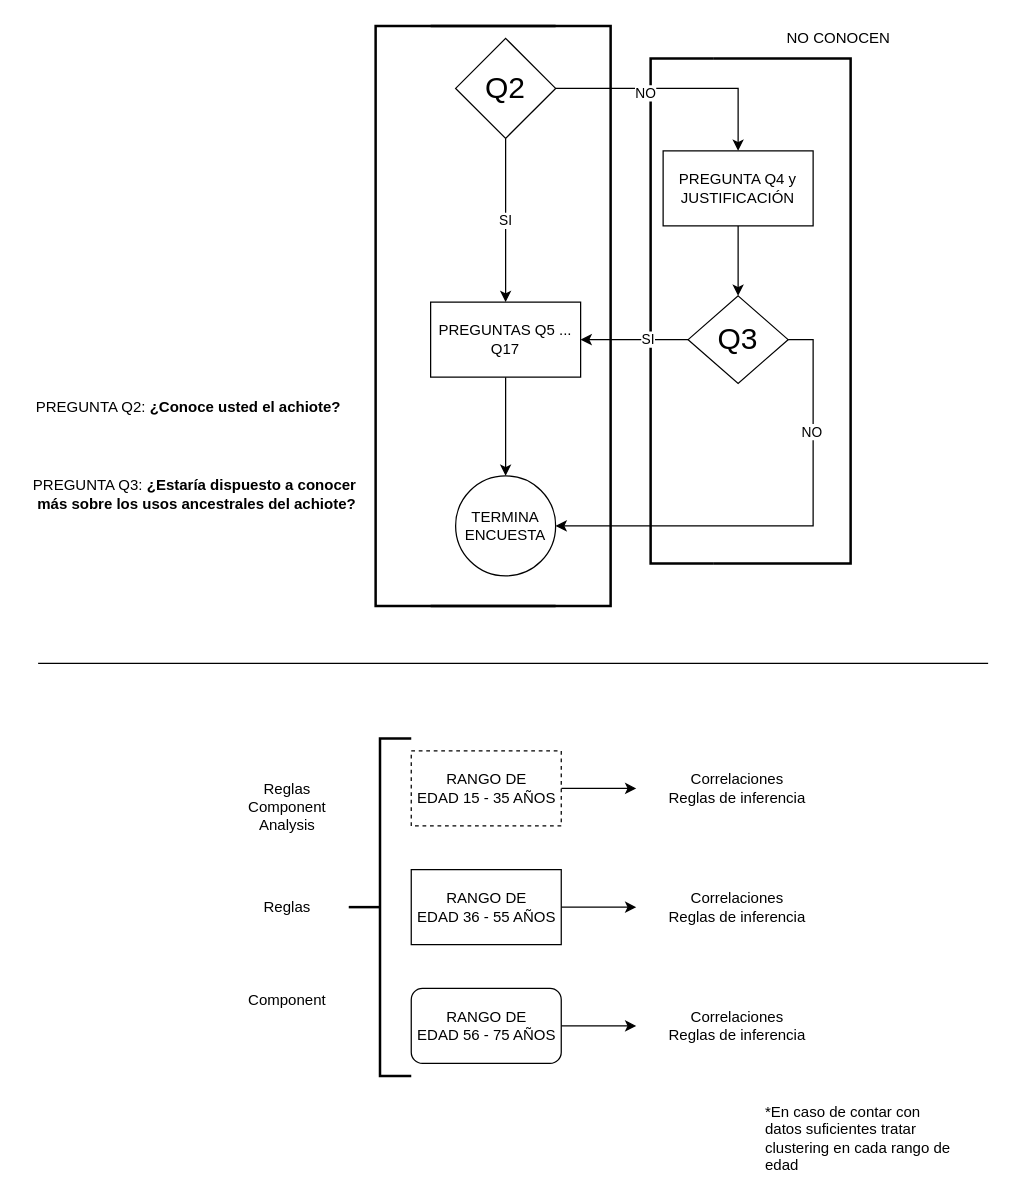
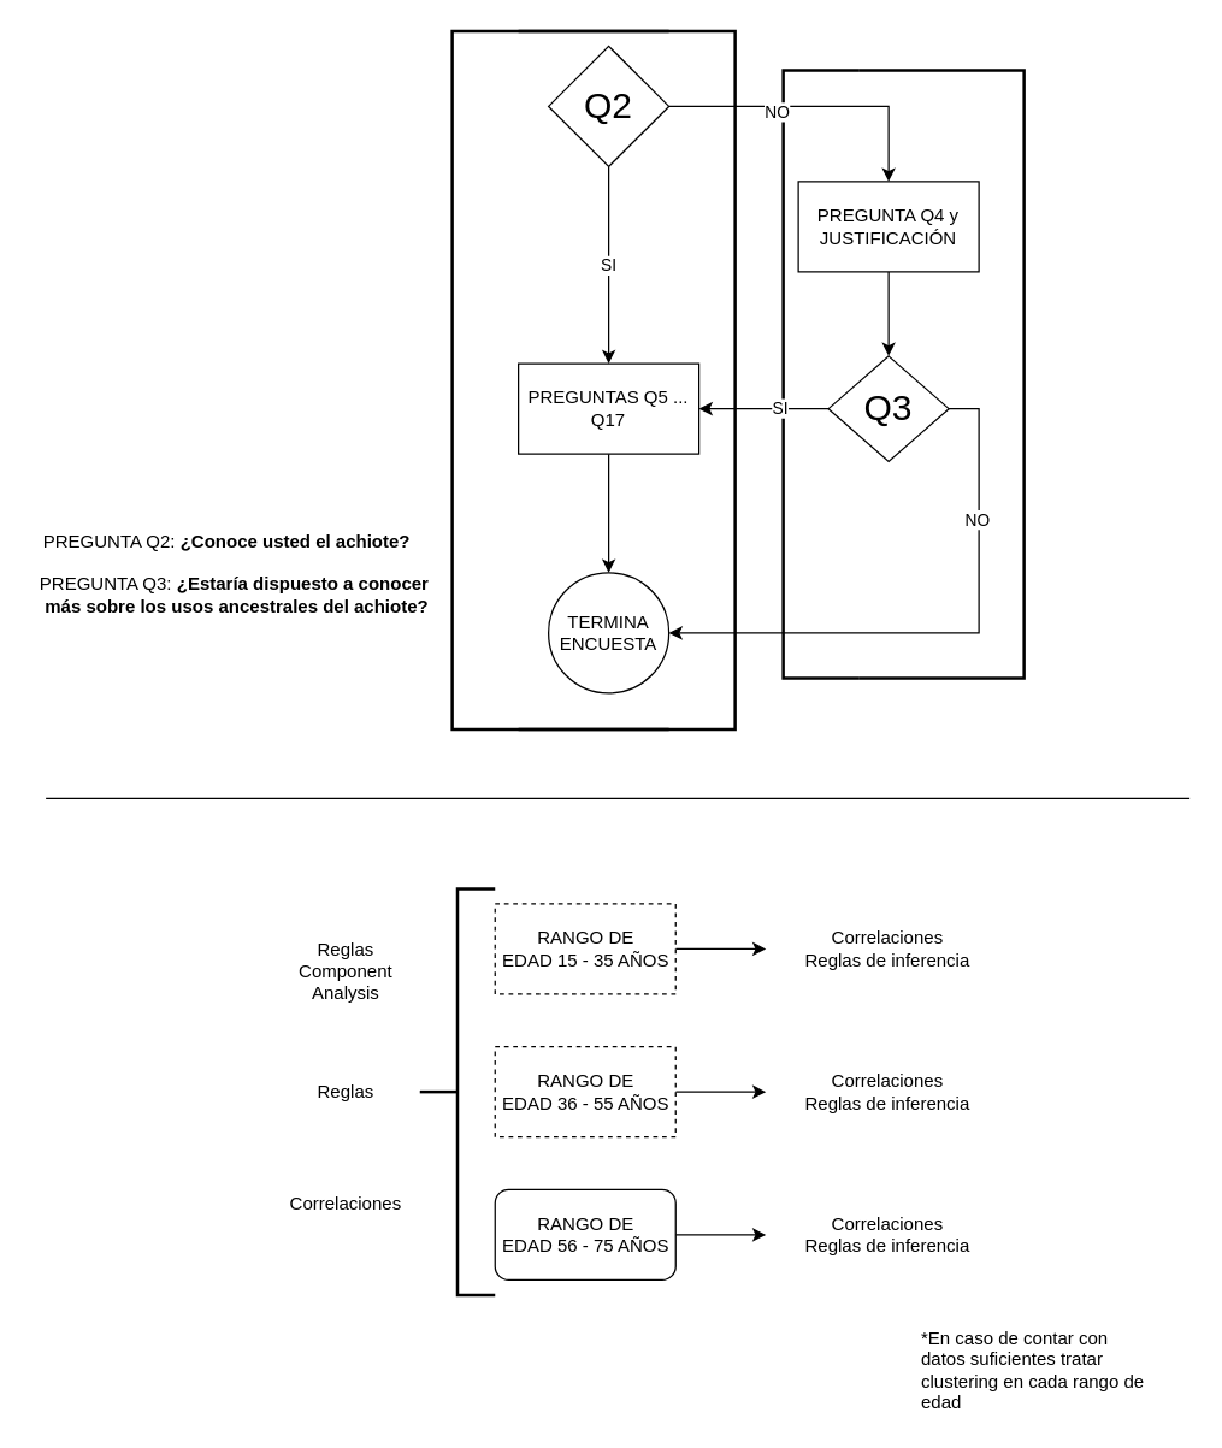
- <mxCell id="19" value="NO CONOCEN" style="text;html=1;resizable=0;autosize=1;align=center;verticalAlign=middle;points=[];fillColor=none;strokeColor=none;rounded=0;" vertex="1" parent="1"><mxGeometry x="620" y="20" width="100" height="20" as="geometry" /></mxCell>
- <mxCell id="21" value="PREGUNTA Q2:&amp;nbsp;&lt;b&gt;¿Conoce usted el achiote?&lt;/b&gt;" style="text;html=1;resizable=0;autosize=1;align=center;verticalAlign=middle;points=[];fillColor=none;strokeColor=none;rounded=0;" vertex="1" parent="1"><mxGeometry x="20" y="315" width="260" height="20" as="geometry" /></mxCell>
+ <mxCell id="21" value="PREGUNTA Q2:&amp;nbsp;&lt;b&gt;¿Conoce usted el achiote?&lt;/b&gt;" style="text;html=1;resizable=0;autosize=1;align=center;verticalAlign=middle;points=[];fillColor=none;strokeColor=none;rounded=0;" vertex="1" parent="1"><mxGeometry x="20" y="350" width="260" height="20" as="geometry" /></mxCell>
- <mxCell id="28" value="RANGO DE&lt;br&gt;EDAD 36 - 55 AÑOS" style="rounded=0;whiteSpace=wrap;html=1;" vertex="1" parent="1"><mxGeometry x="328.5" y="695" width="120" height="60" as="geometry" /></mxCell>
+ <mxCell id="28" value="RANGO DE&lt;br&gt;EDAD 36 - 55 AÑOS" style="rounded=0;whiteSpace=wrap;html=1;dashed=1;" vertex="1" parent="1"><mxGeometry x="328.5" y="695" width="120" height="60" as="geometry" /></mxCell>
- <mxCell id="33" value="Component" style="text;html=1;resizable=0;autosize=1;align=center;verticalAlign=middle;points=[];fillColor=none;strokeColor=none;rounded=0;" vertex="1" parent="1"><mxGeometry x="183.5" y="790" width="90" height="20" as="geometry" /></mxCell>
+ <mxCell id="33" value="Correlaciones" style="text;html=1;resizable=0;autosize=1;align=center;verticalAlign=middle;points=[];fillColor=none;strokeColor=none;rounded=0;" vertex="1" parent="1"><mxGeometry x="183.5" y="790" width="90" height="20" as="geometry" /></mxCell>
